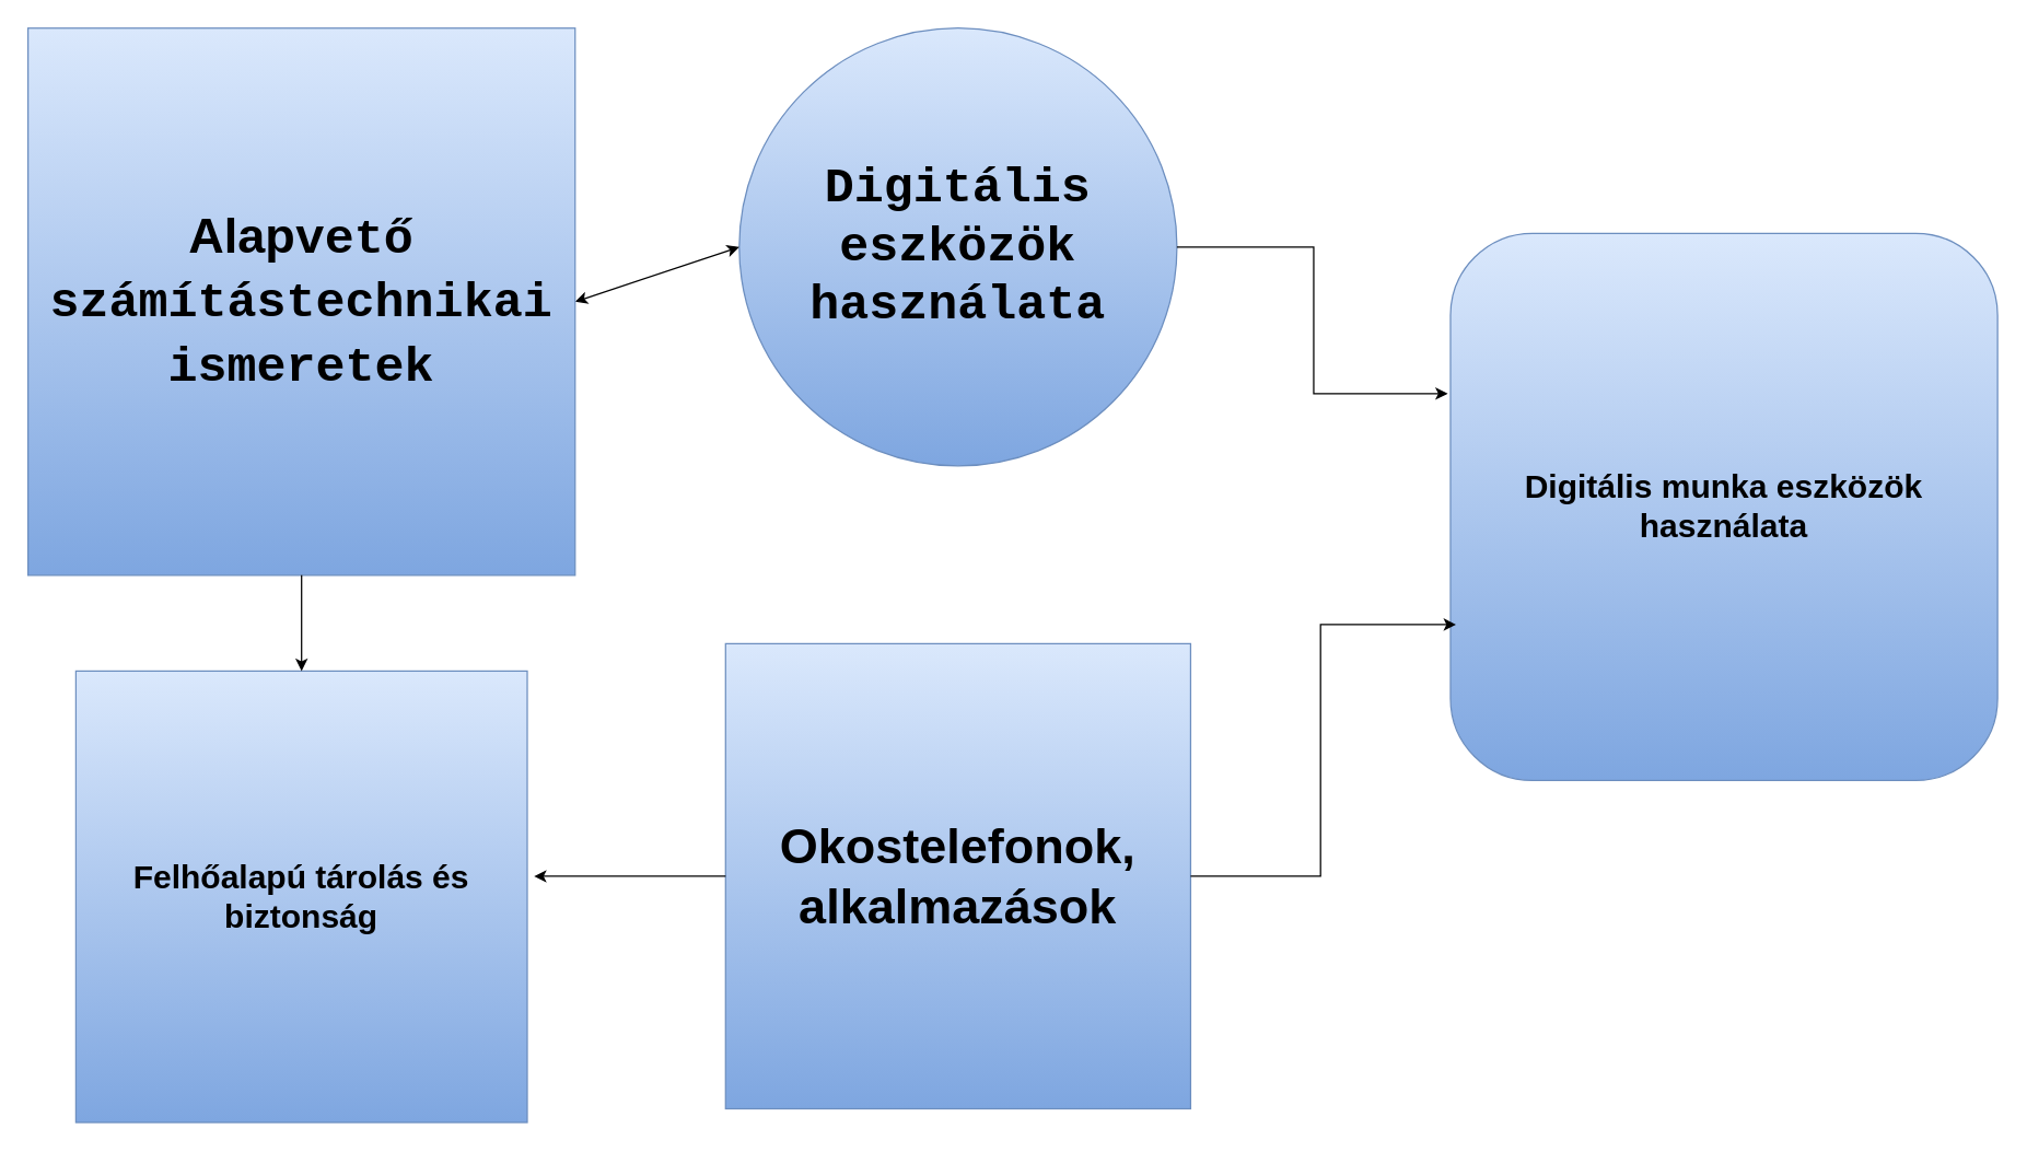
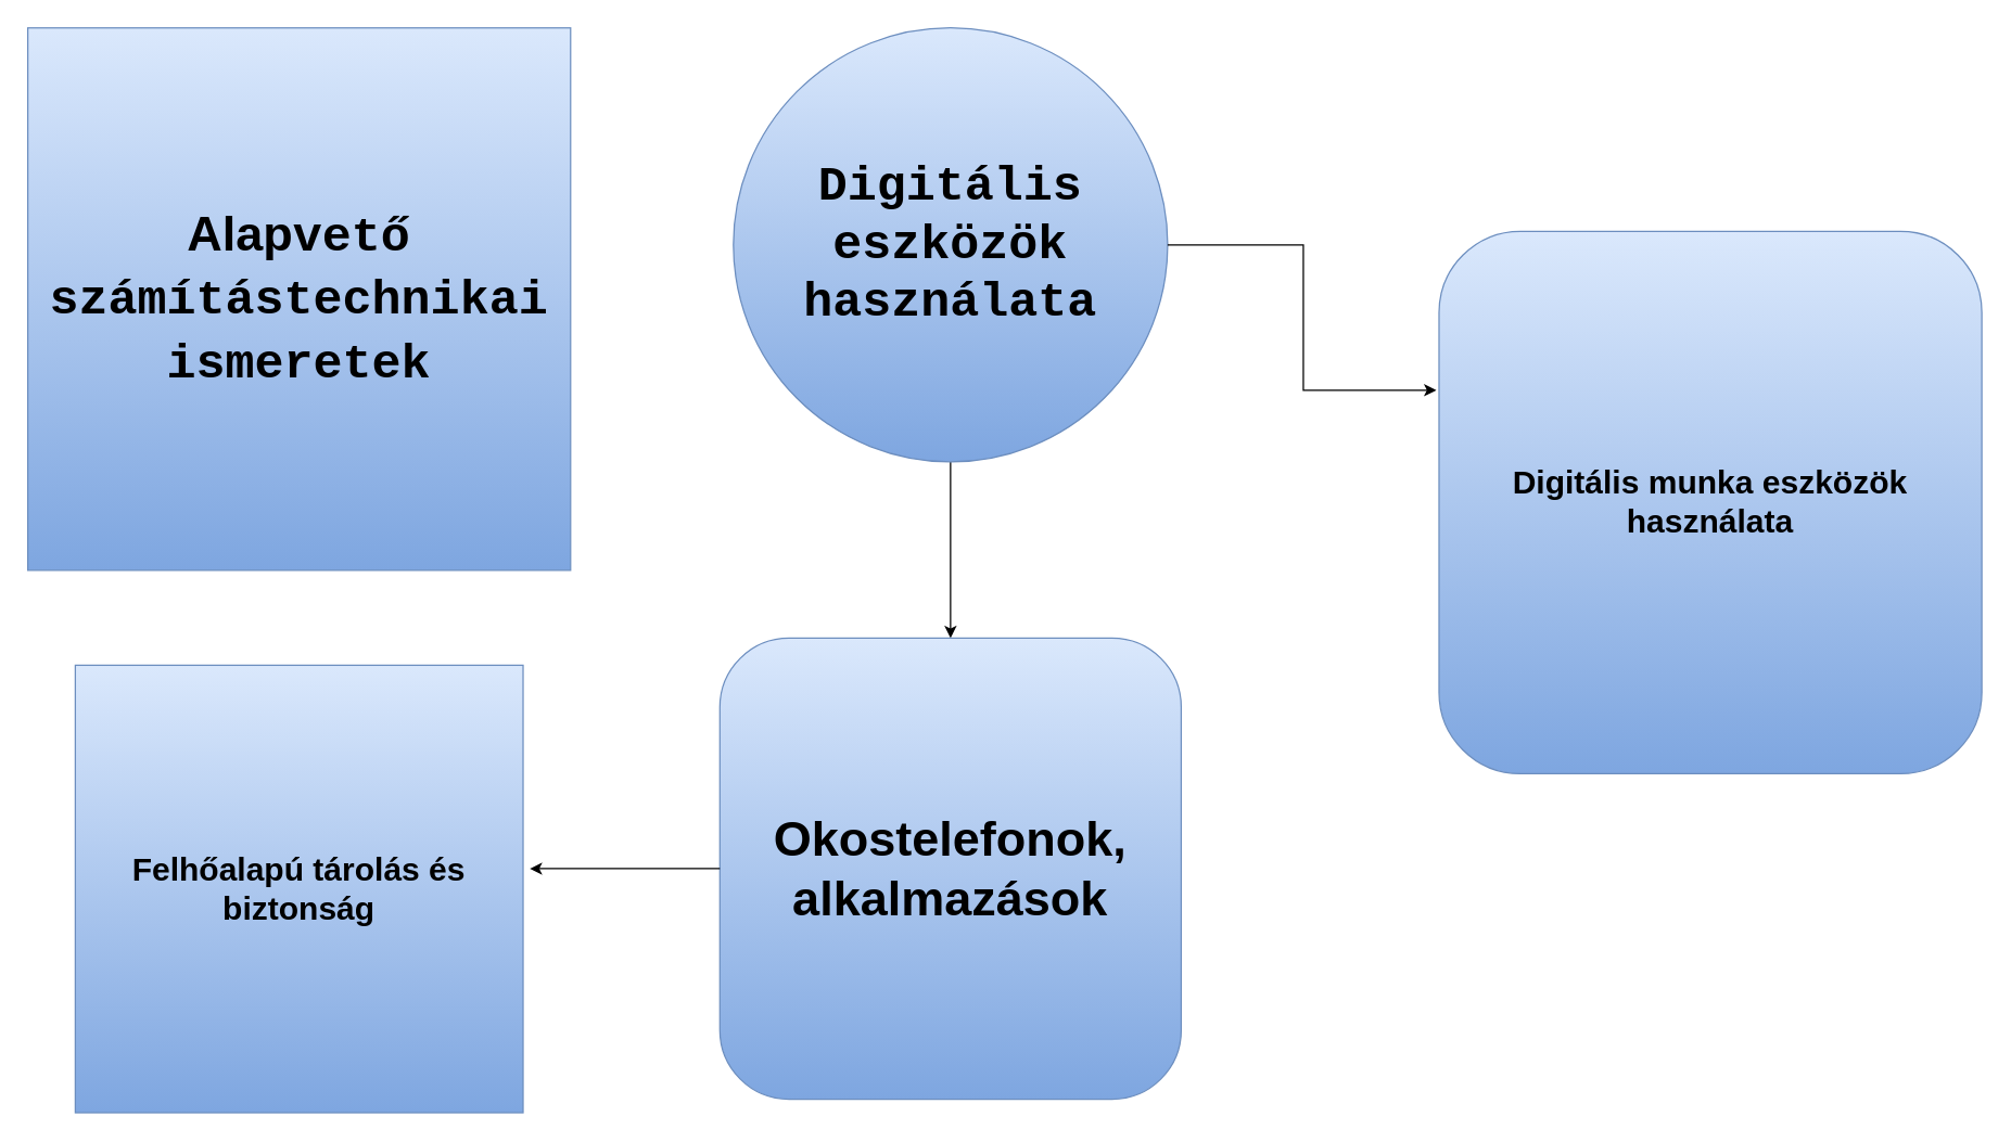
- <mxCell id="4" value="" style="endArrow=classic;startArrow=classic;html=1;rounded=0;entryX=0;entryY=0.5;entryDx=0;entryDy=0;exitX=1;exitY=0.5;exitDx=0;exitDy=0;" edge="1" parent="1" source="5" target="3"><mxGeometry width="50" height="50" relative="1" as="geometry"><mxPoint x="450" y="180" as="sourcePoint" /><mxPoint x="430" y="140" as="targetPoint" /></mxGeometry></mxCell>
+ <mxCell id="2" style="edgeStyle=orthogonalEdgeStyle;rounded=0;orthogonalLoop=1;jettySize=auto;html=1;" edge="1" parent="1" source="3" target="6"><mxGeometry relative="1" as="geometry"><mxPoint x="700" y="500" as="targetPoint" /></mxGeometry></mxCell>
- <mxCell id="8" style="edgeStyle=orthogonalEdgeStyle;rounded=0;orthogonalLoop=1;jettySize=auto;html=1;entryX=0.5;entryY=0;entryDx=0;entryDy=0;" edge="1" parent="1" source="5" target="7"><mxGeometry relative="1" as="geometry"><mxPoint y="480" as="targetPoint" x="220" /></mxGeometry></mxCell>
- <mxCell id="11" style="edgeStyle=orthogonalEdgeStyle;rounded=0;orthogonalLoop=1;jettySize=auto;html=1;entryX=0.01;entryY=0.715;entryDx=0;entryDy=0;entryPerimeter=0;" edge="1" parent="1" source="6" target="10"><mxGeometry relative="1" as="geometry" /></mxCell>
- <mxCell id="6" value="&lt;h1&gt;&lt;font style=&quot;font-size: 36px;&quot;&gt;Okostelefonok, alkalmazások&lt;/font&gt;&lt;/h1&gt;" style="whiteSpace=wrap;html=1;aspect=fixed;fillColor=#dae8fc;strokeColor=#6c8ebf;gradientColor=#7ea6e0;" vertex="1" parent="1"><mxGeometry x="530" y="470" width="340" height="340" as="geometry" /></mxCell>
+ <mxCell id="6" value="&lt;h1&gt;&lt;font style=&quot;font-size: 36px;&quot;&gt;Okostelefonok, alkalmazások&lt;/font&gt;&lt;/h1&gt;" style="whiteSpace=wrap;html=1;aspect=fixed;fillColor=#dae8fc;strokeColor=#6c8ebf;gradientColor=#7ea6e0;rounded=1;" vertex="1" parent="1"><mxGeometry x="530" y="470" width="340" height="340" as="geometry" /></mxCell>
